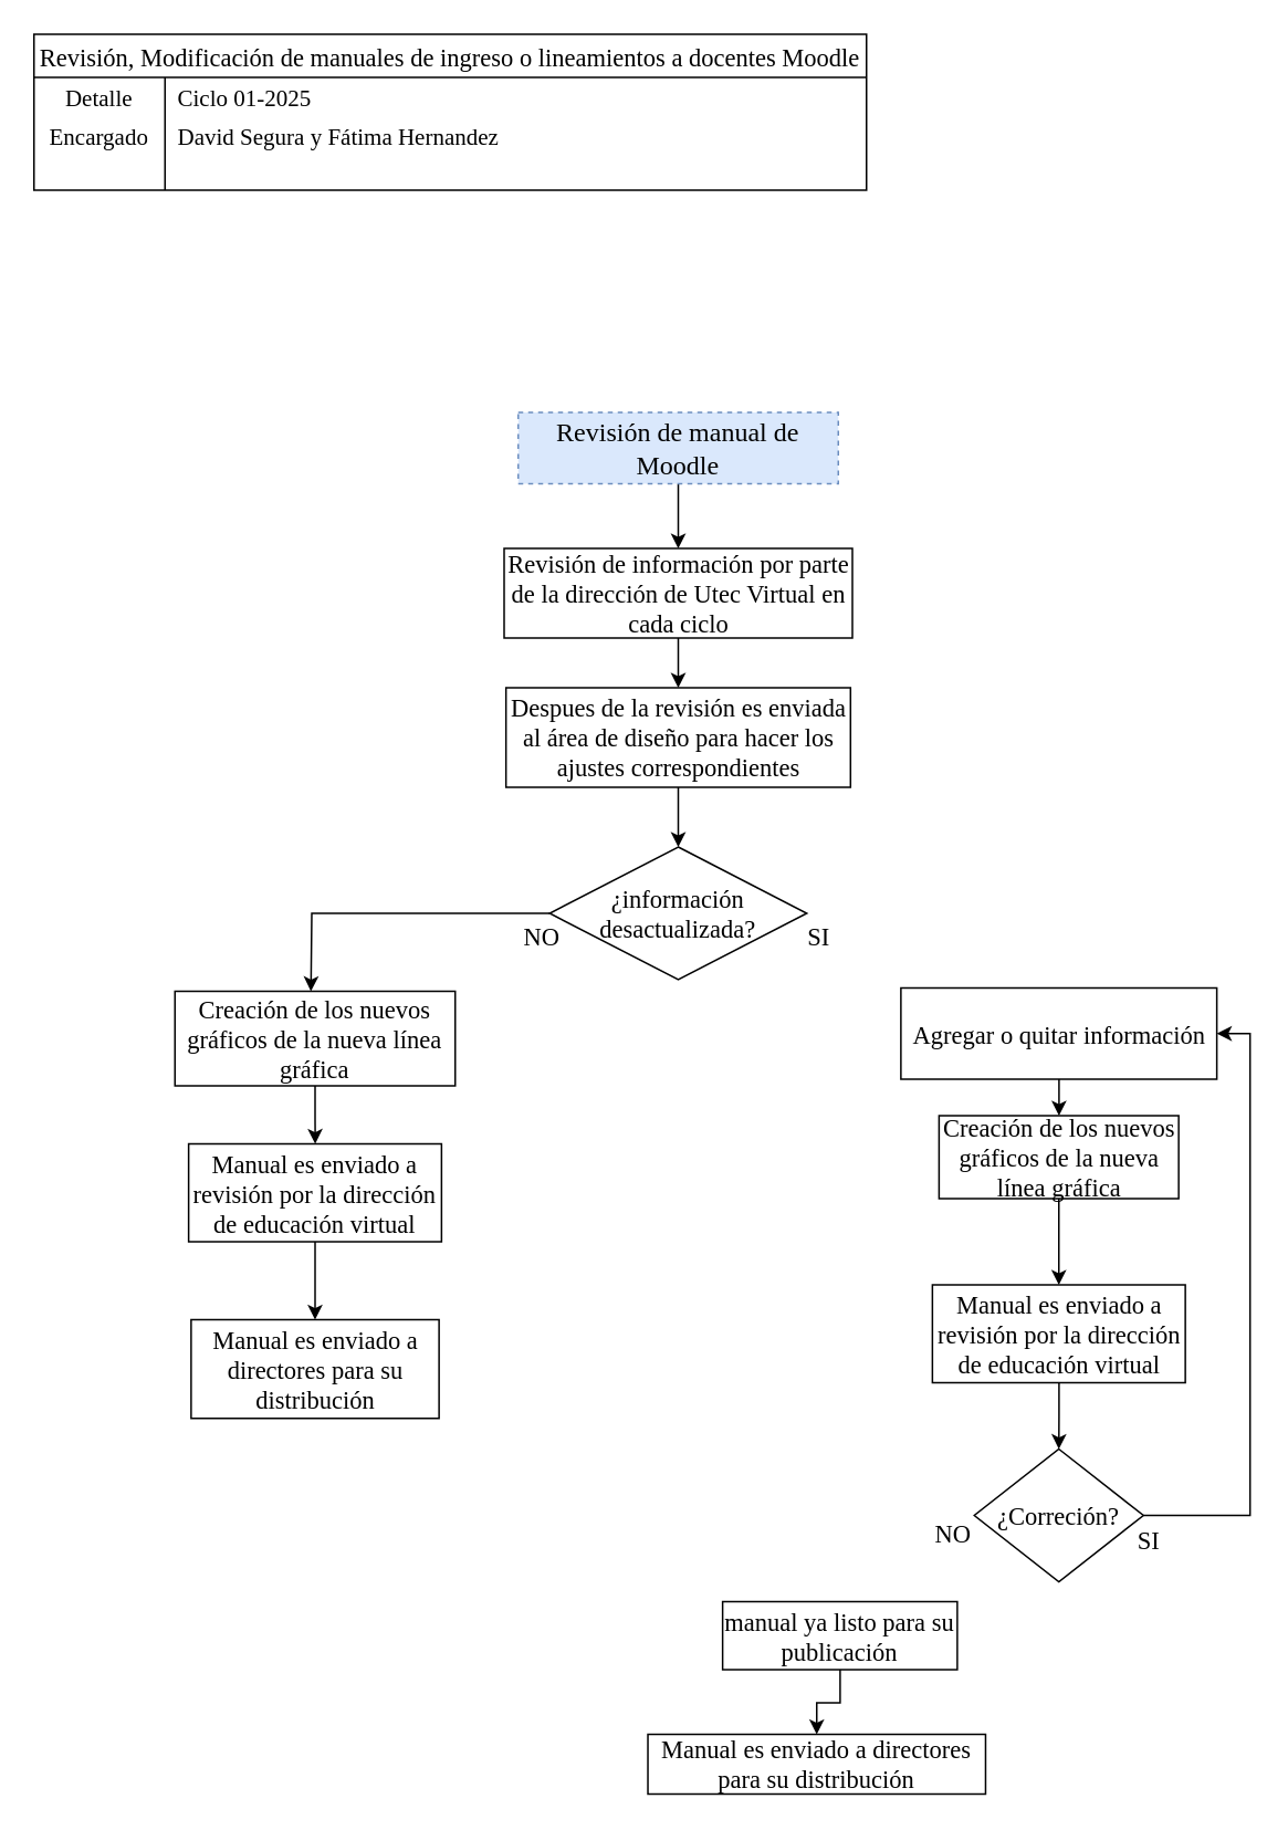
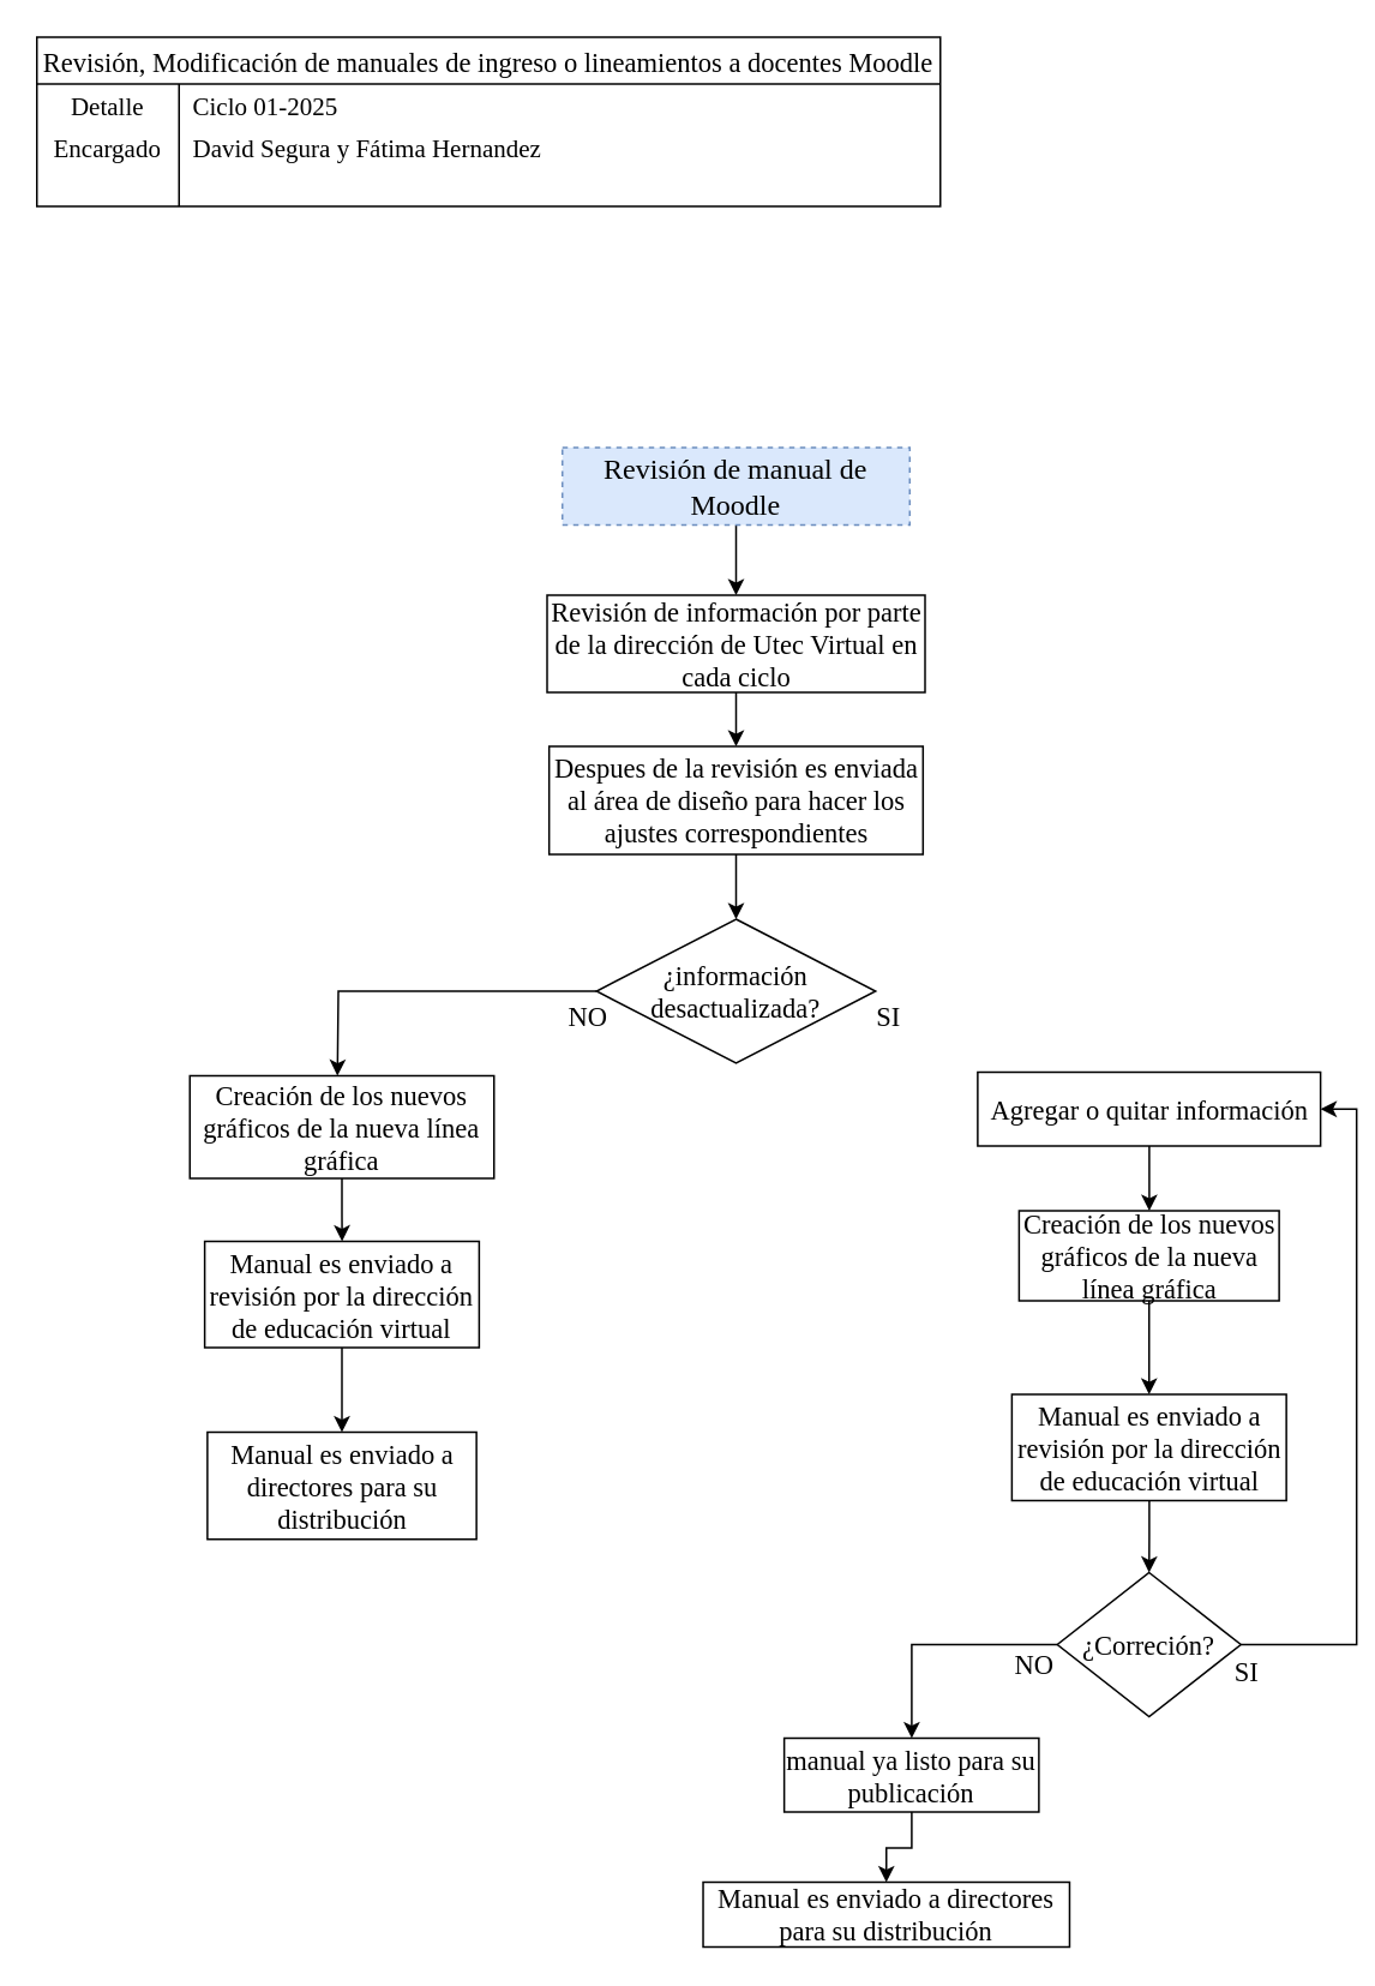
- <mxCell id="24" value="&lt;font face=&quot;Times New Roman&quot;&gt;Agregar o quitar información&lt;/font&gt;" style="whiteSpace=wrap;html=1;fontSize=15;rounded=0;" vertex="1" parent="1"><mxGeometry x="542.75" y="595" width="190.5" height="55" as="geometry" /></mxCell>
+ <mxCell id="24" value="&lt;font face=&quot;Times New Roman&quot;&gt;Agregar o quitar información&lt;/font&gt;" style="whiteSpace=wrap;html=1;fontSize=15;rounded=0;" vertex="1" parent="1"><mxGeometry x="542.75" y="595" width="190.5" height="41" as="geometry" /></mxCell>
+ <mxCell id="34" value="" style="edgeStyle=orthogonalEdgeStyle;rounded=0;orthogonalLoop=1;jettySize=auto;html=1;fontSize=15;" edge="1" parent="1" source="35" target="38"><mxGeometry relative="1" as="geometry" /></mxCell>
